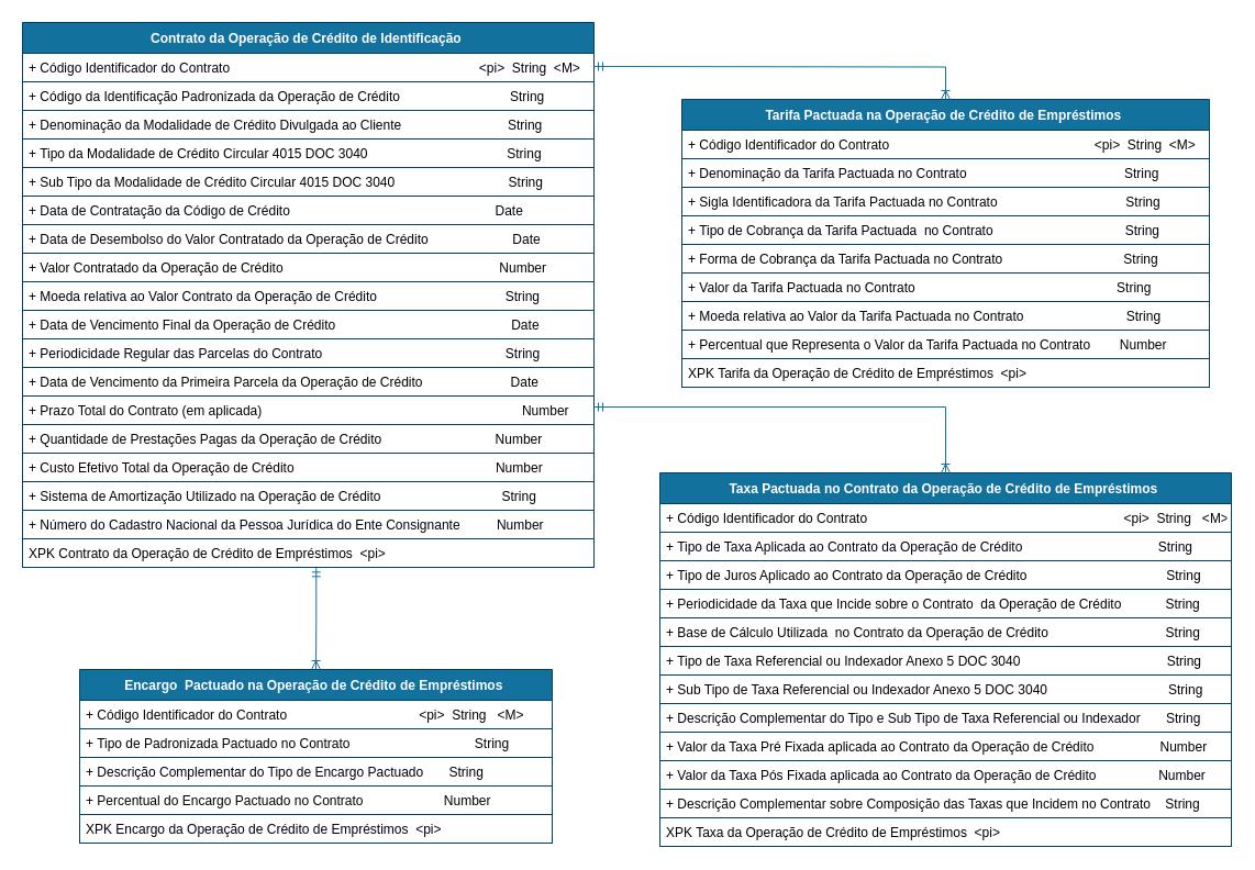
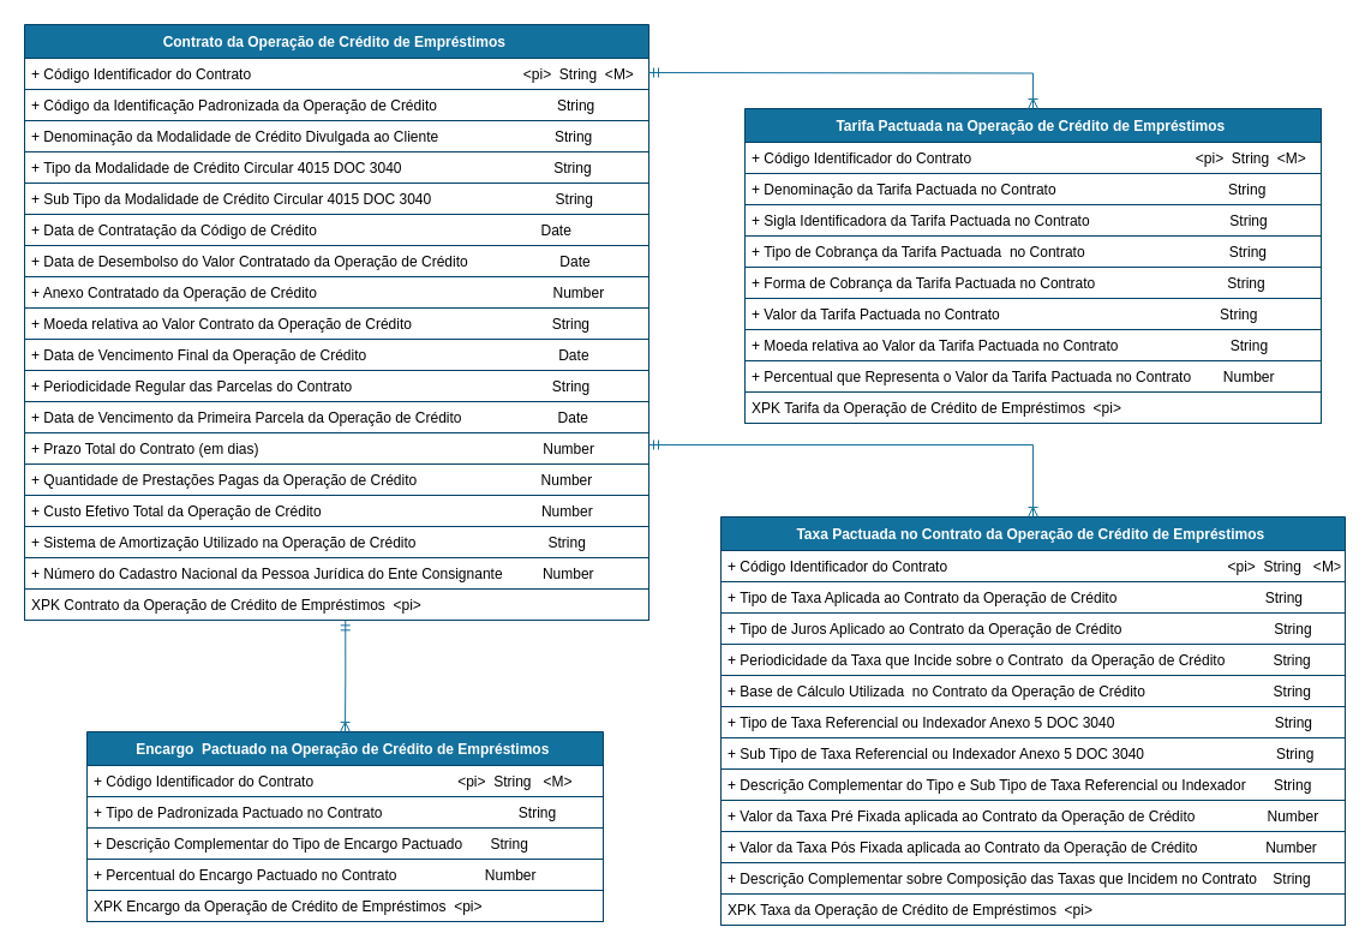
- <mxCell id="2" value="Contrato da Operação de Crédito de Identificação " style="swimlane;fontStyle=1;childLayout=stackLayout;horizontal=1;startSize=28;horizontalStack=0;resizeParent=1;resizeParentMax=0;resizeLast=0;collapsible=1;marginBottom=0;rounded=0;shadow=0;comic=0;sketch=0;align=center;html=0;autosize=1;fillColor=#13719E;strokeColor=#003F66;fontColor=#FFFFFF;" parent="1" vertex="1"><mxGeometry x="20" y="20" width="520" height="496" as="geometry" /></mxCell>
+ <mxCell id="2" value="Contrato da Operação de Crédito de Empréstimos " style="swimlane;fontStyle=1;childLayout=stackLayout;horizontal=1;startSize=28;horizontalStack=0;resizeParent=1;resizeParentMax=0;resizeLast=0;collapsible=1;marginBottom=0;rounded=0;shadow=0;comic=0;sketch=0;align=center;html=0;autosize=1;fillColor=#13719E;strokeColor=#003F66;fontColor=#FFFFFF;" parent="1" vertex="1"><mxGeometry x="20" y="20" width="520" height="496" as="geometry" /></mxCell>
- <mxCell id="10" value="+ Valor Contratado da Operação de Crédito                                                           Number" style="text;fillColor=none;align=left;verticalAlign=top;spacingLeft=4;spacingRight=4;overflow=hidden;rotatable=0;points=[[0,0.5],[1,0.5]];portConstraint=eastwest;strokeColor=#003F66;" parent="2" vertex="1"><mxGeometry y="210" width="520" height="26" as="geometry" /></mxCell>
+ <mxCell id="10" value="+ Anexo Contratado da Operação de Crédito                                                           Number" style="text;fillColor=none;align=left;verticalAlign=top;spacingLeft=4;spacingRight=4;overflow=hidden;rotatable=0;points=[[0,0.5],[1,0.5]];portConstraint=eastwest;strokeColor=#003F66;" parent="2" vertex="1"><mxGeometry y="210" width="520" height="26" as="geometry" /></mxCell>
- <mxCell id="15" value="+ Prazo Total do Contrato (em aplicada)                                                                       Number  " style="text;fillColor=none;align=left;verticalAlign=top;spacingLeft=4;spacingRight=4;overflow=hidden;rotatable=0;points=[[0,0.5],[1,0.5]];portConstraint=eastwest;strokeColor=#003F66;" parent="2" vertex="1"><mxGeometry y="340" width="520" height="26" as="geometry" /></mxCell>
+ <mxCell id="15" value="+ Prazo Total do Contrato (em dias)                                                                       Number  " style="text;fillColor=none;align=left;verticalAlign=top;spacingLeft=4;spacingRight=4;overflow=hidden;rotatable=0;points=[[0,0.5],[1,0.5]];portConstraint=eastwest;strokeColor=#003F66;" parent="2" vertex="1"><mxGeometry y="340" width="520" height="26" as="geometry" /></mxCell>
